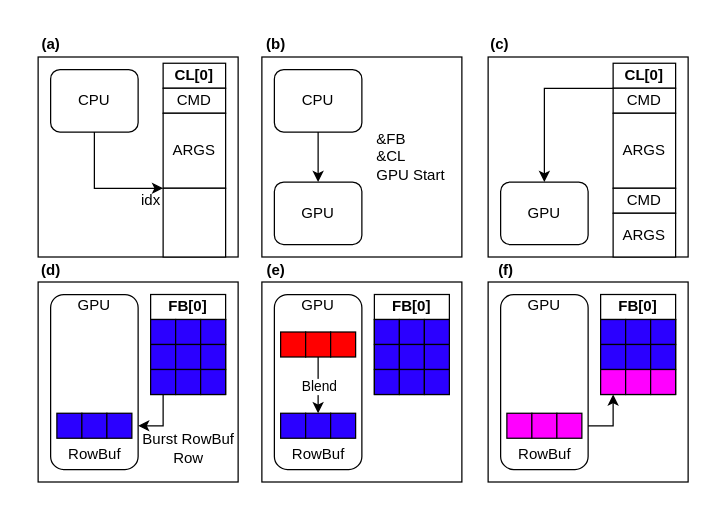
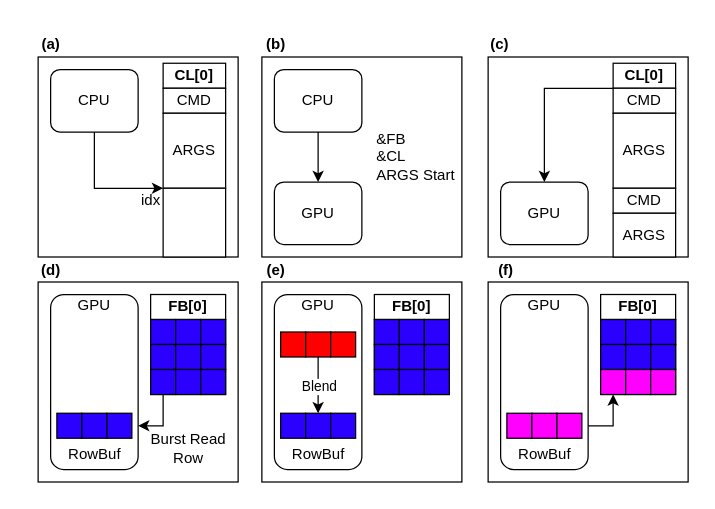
- <mxCell id="81" value="&amp;amp;FB&lt;div&gt;&amp;amp;CL&lt;/div&gt;&lt;div&gt;GPU Start&lt;/div&gt;" style="text;html=1;align=left;verticalAlign=middle;resizable=0;points=[];autosize=1;strokeColor=none;fillColor=none;" vertex="1" parent="1"><mxGeometry x="299" y="95" width="80" height="60" as="geometry" /></mxCell>
+ <mxCell id="81" value="&amp;amp;FB&lt;div&gt;&amp;amp;CL&lt;/div&gt;&lt;div&gt;ARGS Start&lt;/div&gt;" style="text;html=1;align=left;verticalAlign=middle;resizable=0;points=[];autosize=1;strokeColor=none;fillColor=none;" vertex="1" parent="1"><mxGeometry x="299" y="95" width="80" height="60" as="geometry" /></mxCell>
- <mxCell id="32" value="Burst RowBuf&lt;div&gt;Row&lt;/div&gt;" style="text;html=1;align=center;verticalAlign=middle;resizable=0;points=[];autosize=1;strokeColor=none;fillColor=none;" vertex="1" parent="1"><mxGeometry x="110" y="337.5" width="80" height="40" as="geometry" /></mxCell>
+ <mxCell id="32" value="Burst Read&lt;div&gt;Row&lt;/div&gt;" style="text;html=1;align=center;verticalAlign=middle;resizable=0;points=[];autosize=1;strokeColor=none;fillColor=none;" vertex="1" parent="1"><mxGeometry x="110" y="337.5" width="80" height="40" as="geometry" /></mxCell>
